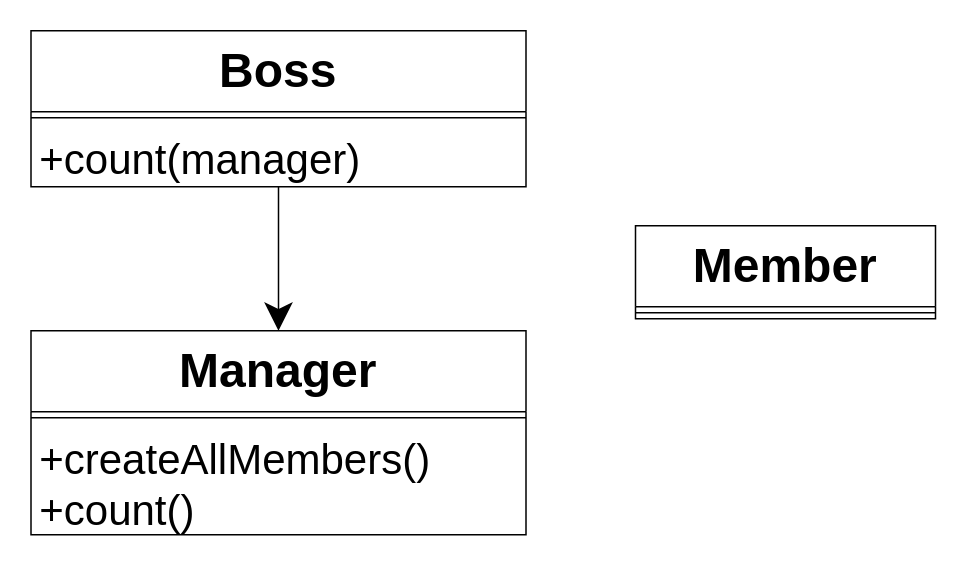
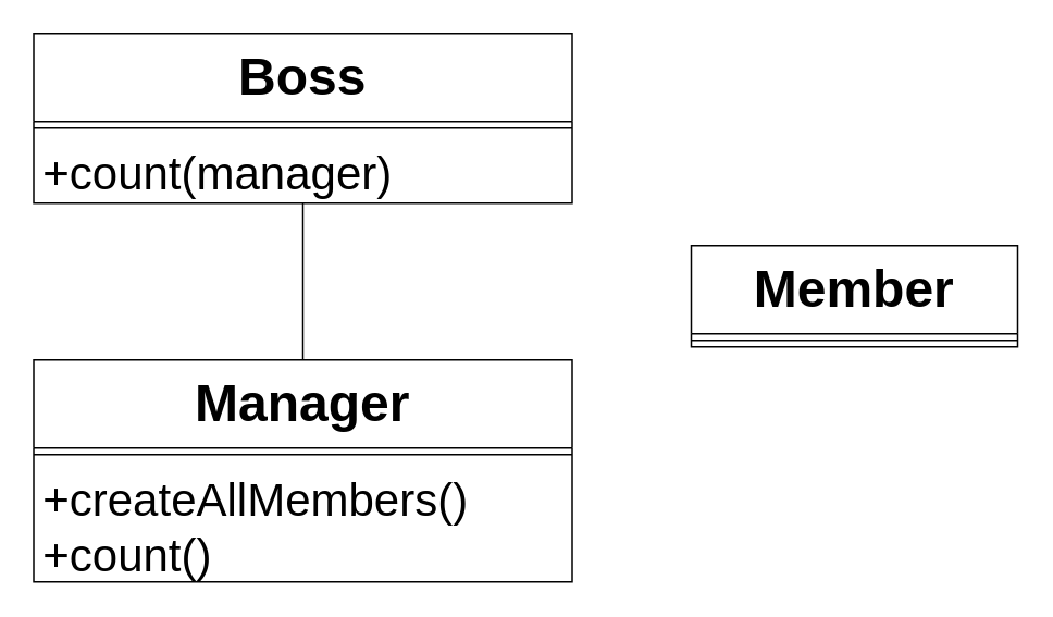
- <mxCell id="2" style="edgeStyle=orthogonalEdgeStyle;rounded=0;orthogonalLoop=1;jettySize=auto;html=1;endSize=16;startSize=16;" edge="1" parent="1" source="3" target="6"><mxGeometry relative="1" as="geometry" /></mxCell>
+ <mxCell id="2" style="edgeStyle=orthogonalEdgeStyle;rounded=0;orthogonalLoop=1;jettySize=auto;html=1;endSize=16;startSize=16;endArrow=none;" edge="1" parent="1" source="3" target="6"><mxGeometry relative="1" as="geometry" /></mxCell>
